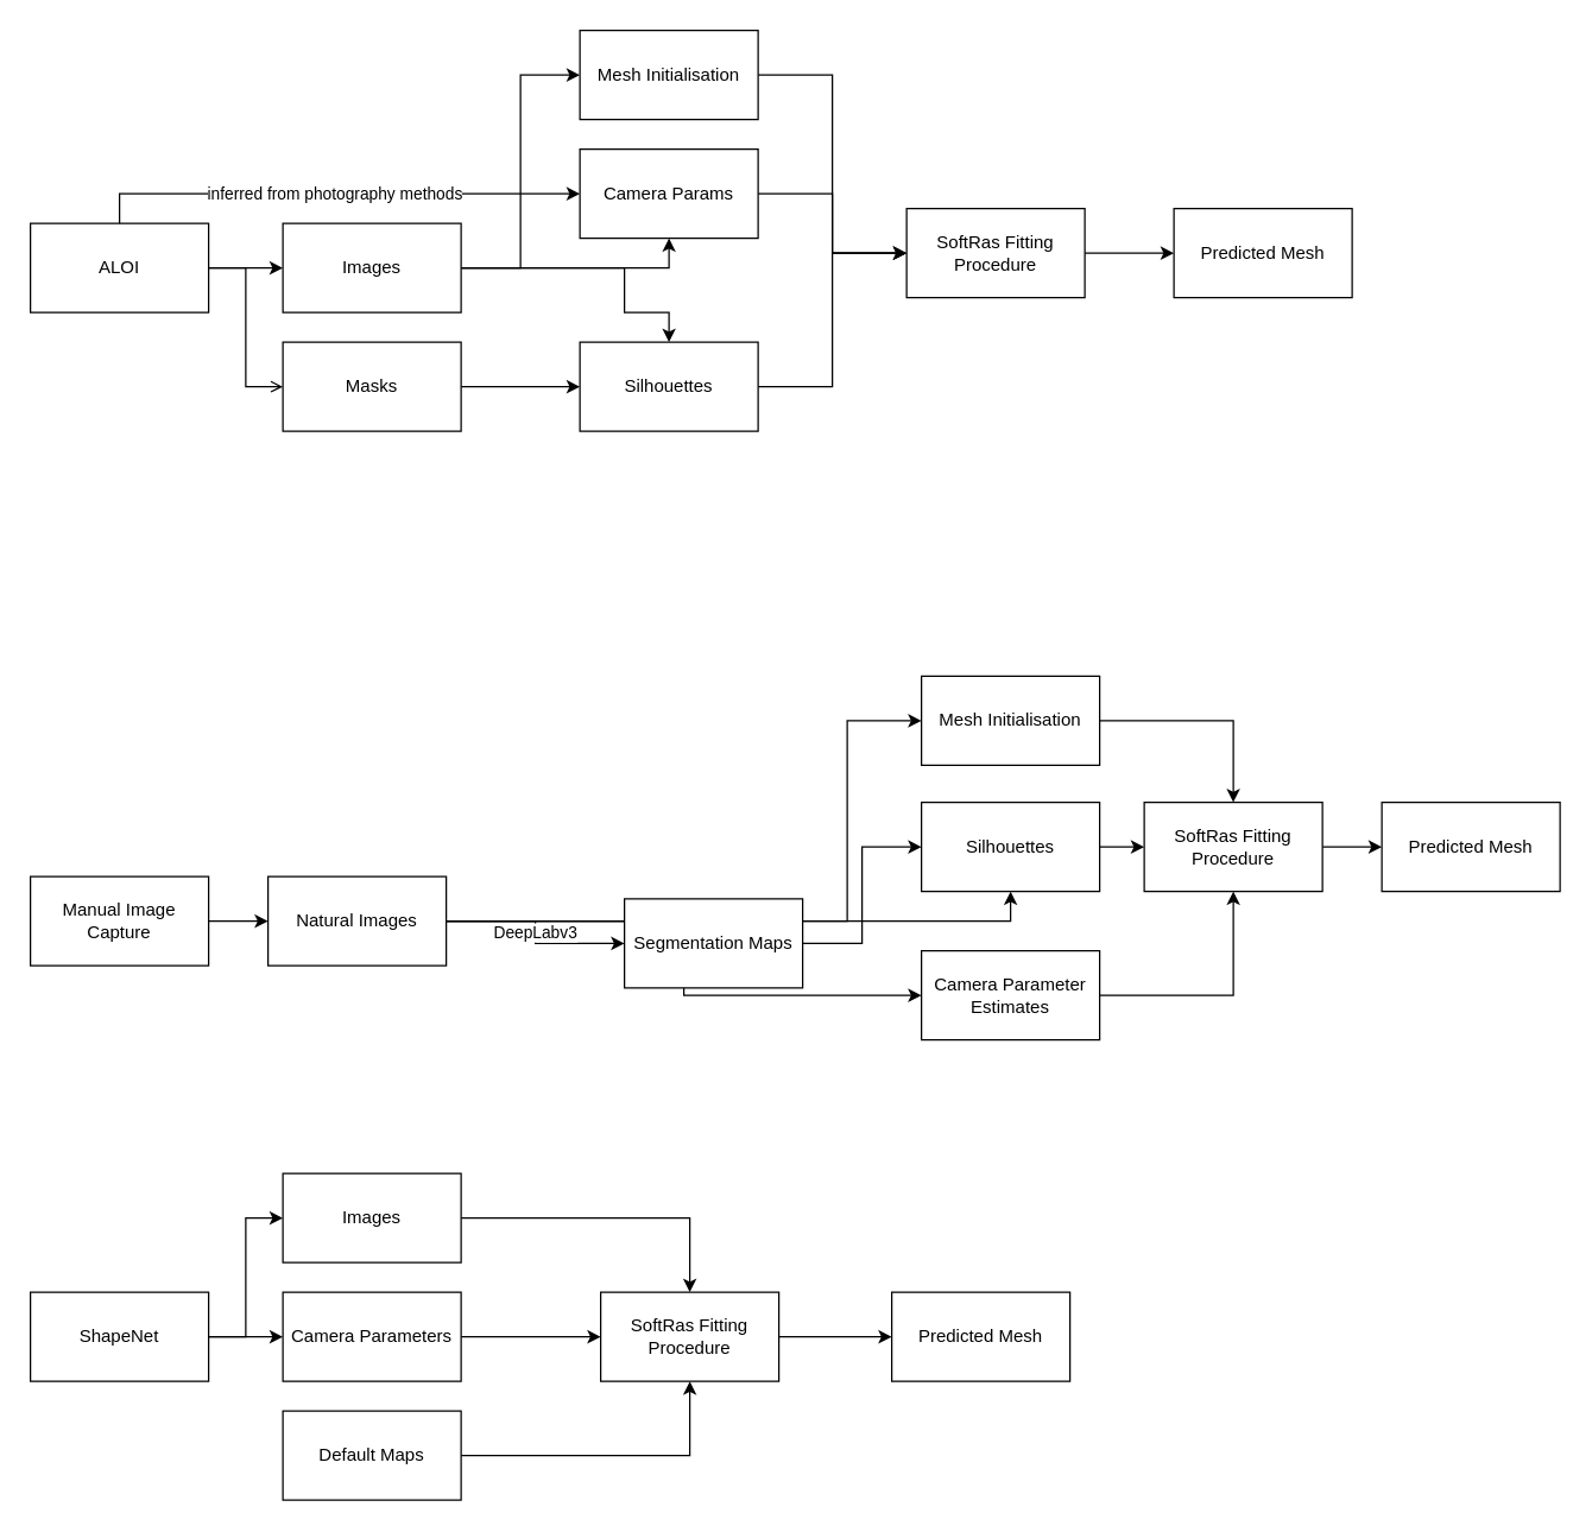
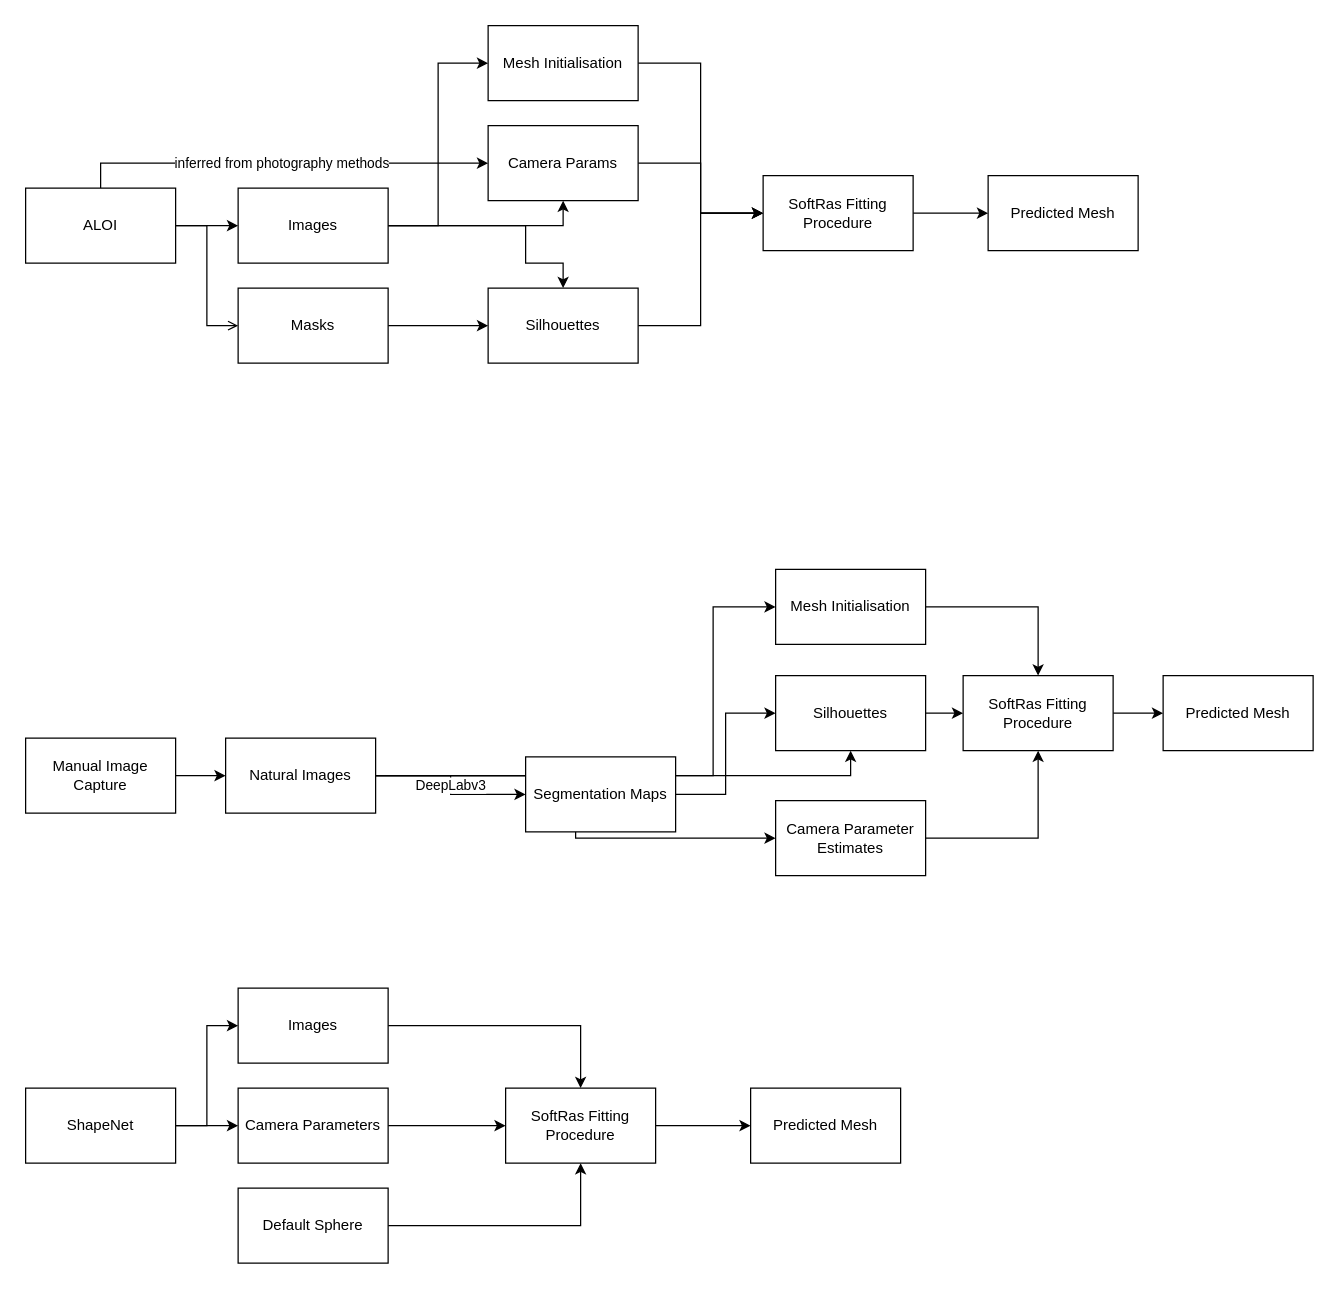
- <mxCell id="45" value="Default Maps" style="rounded=0;whiteSpace=wrap;html=1;" vertex="1" parent="1"><mxGeometry x="190" y="950" width="120" height="60" as="geometry" /></mxCell>
+ <mxCell id="45" value="Default Sphere" style="rounded=0;whiteSpace=wrap;html=1;" vertex="1" parent="1"><mxGeometry x="190" y="950" width="120" height="60" as="geometry" /></mxCell>
